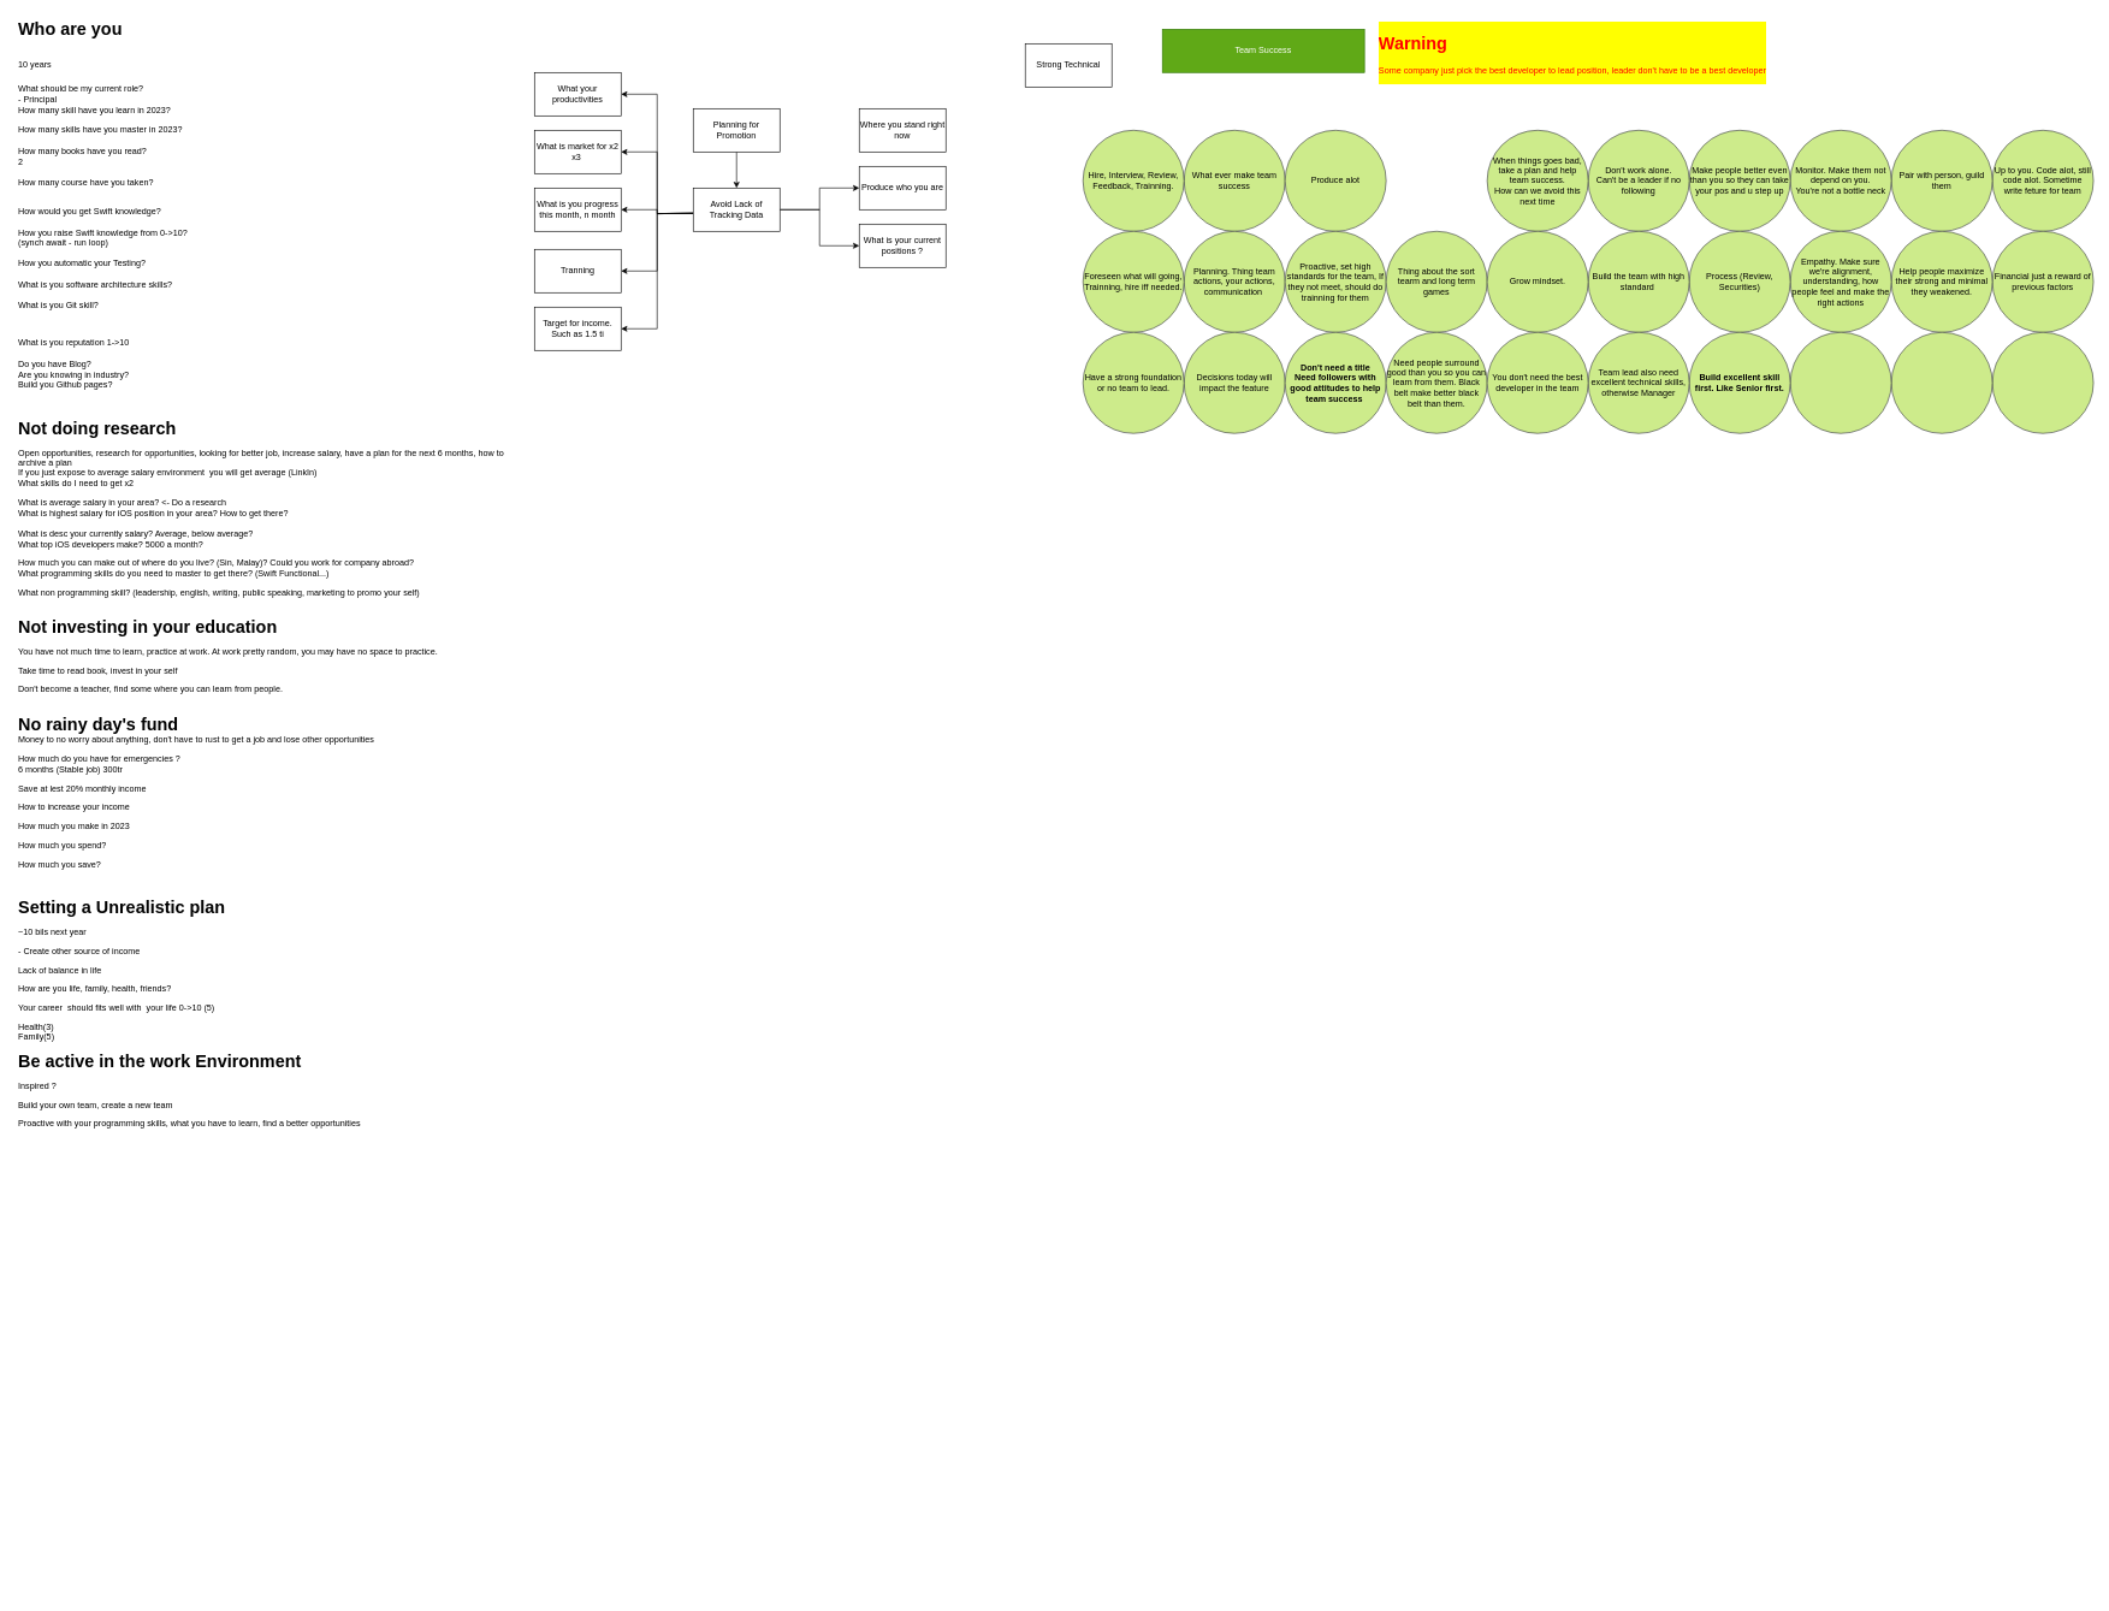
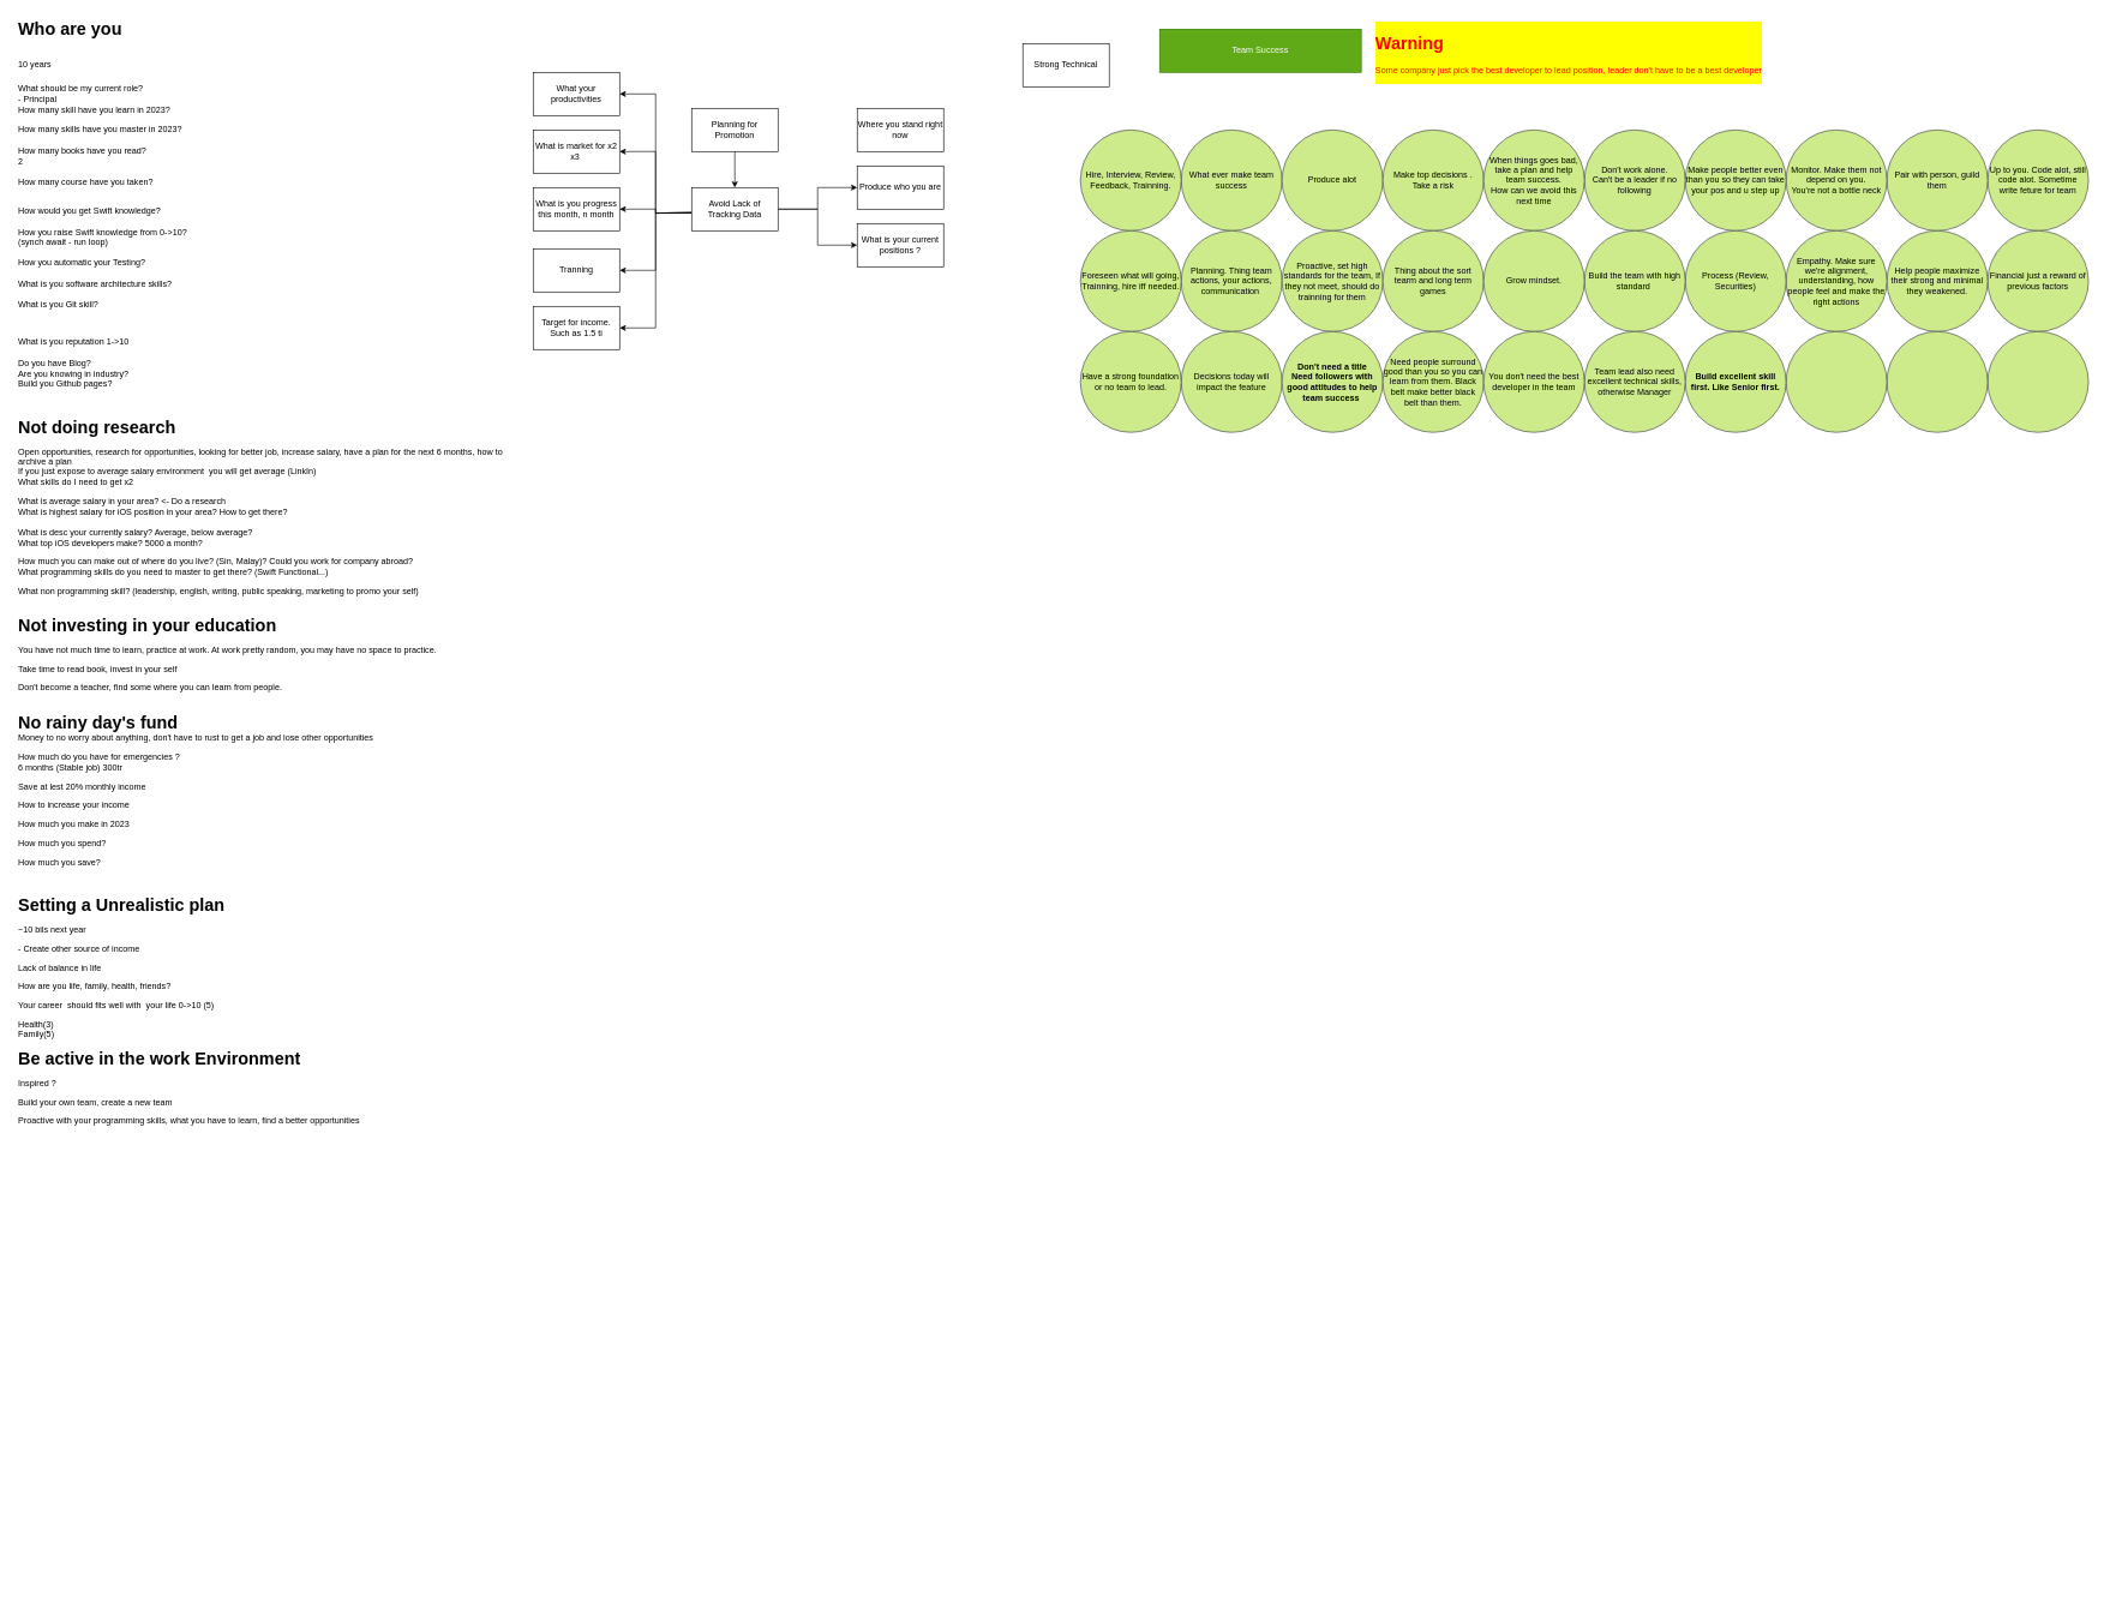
+ <mxCell id="11" value="Make top decisions .&lt;br&gt;Take a risk" style="ellipse;whiteSpace=wrap;html=1;cloneable=1;flipH=1;flipV=0;fillColor=#cdeb8b;strokeColor=#36393d;aspect=fixed;gradientColor=none;" parent="1" vertex="1"><mxGeometry x="1920" y="180" width="140" height="140" as="geometry" /></mxCell>
